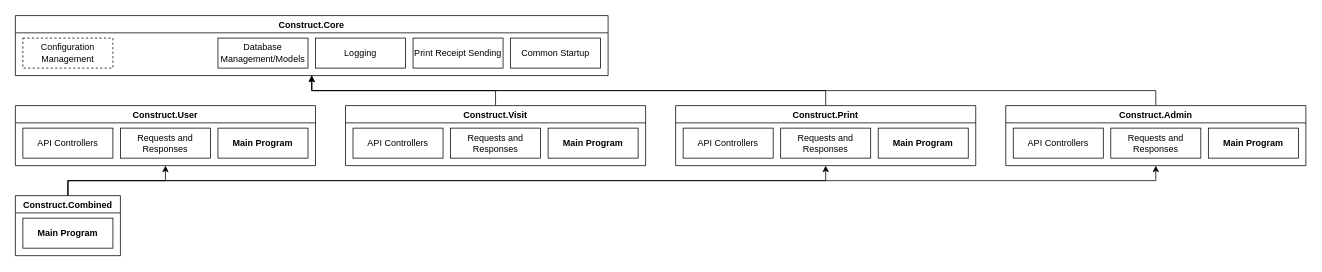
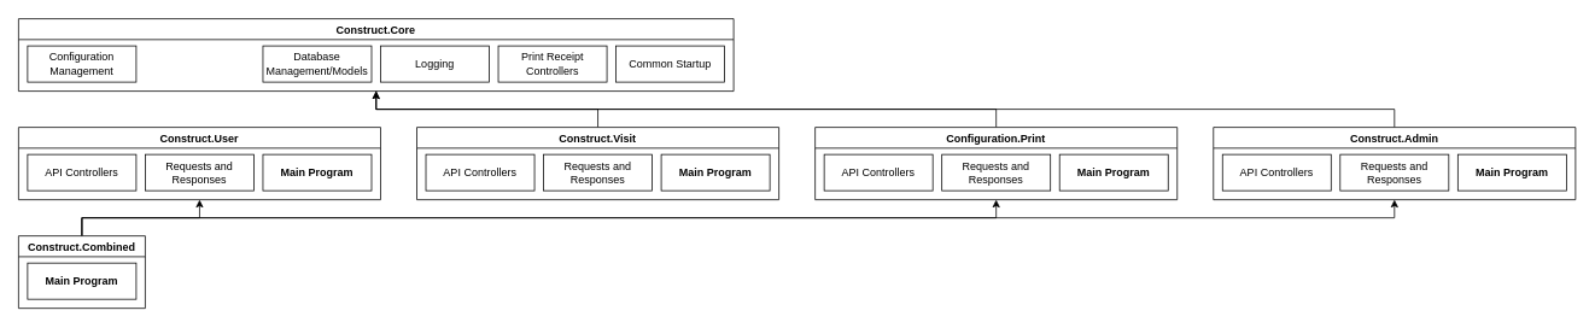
- <mxCell id="3" value="Configuration&lt;br&gt;Management" style="rounded=0;whiteSpace=wrap;html=1;dashed=1;" vertex="1" parent="2"><mxGeometry x="10" y="30" width="120" height="40" as="geometry" /></mxCell>
+ <mxCell id="3" value="Configuration&lt;br&gt;Management" style="rounded=0;whiteSpace=wrap;html=1;" vertex="1" parent="2"><mxGeometry x="10" y="30" width="120" height="40" as="geometry" /></mxCell>
- <mxCell id="6" value="Print Receipt Sending" style="rounded=0;whiteSpace=wrap;html=1;" vertex="1" parent="2"><mxGeometry x="530" y="30" width="120" height="40" as="geometry" /></mxCell>
+ <mxCell id="6" value="Print Receipt Controllers" style="rounded=0;whiteSpace=wrap;html=1;" vertex="1" parent="2"><mxGeometry x="530" y="30" width="120" height="40" as="geometry" /></mxCell>
- <mxCell id="23" value="Construct.Print" style="swimlane;" vertex="1" parent="1"><mxGeometry x="900" y="140" width="400" height="80" as="geometry" /></mxCell>
+ <mxCell id="23" value="Configuration.Print" style="swimlane;" vertex="1" parent="1"><mxGeometry x="900" y="140" width="400" height="80" as="geometry" /></mxCell>
